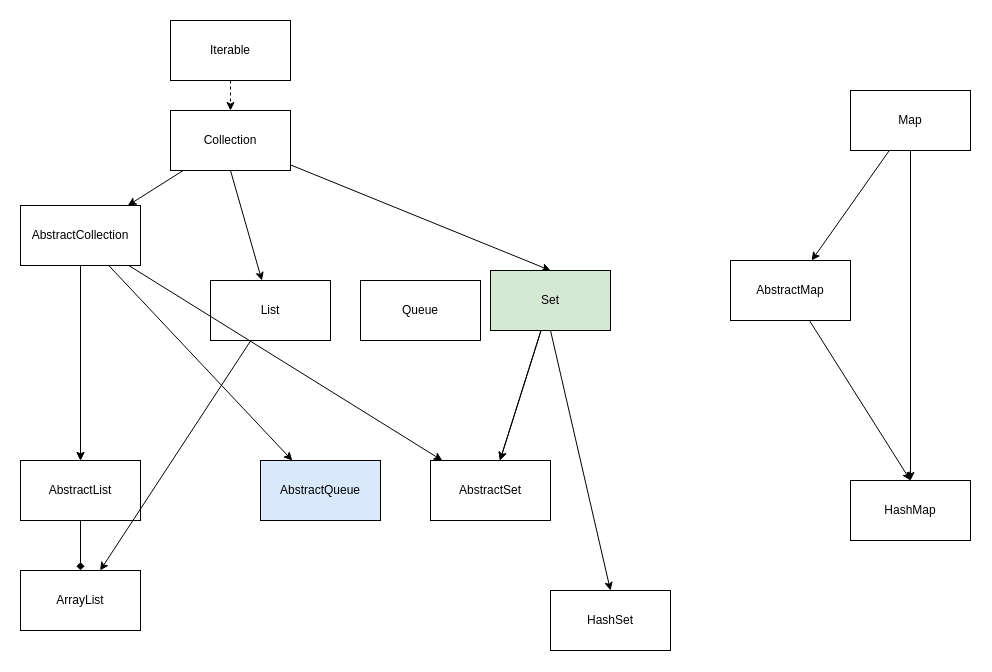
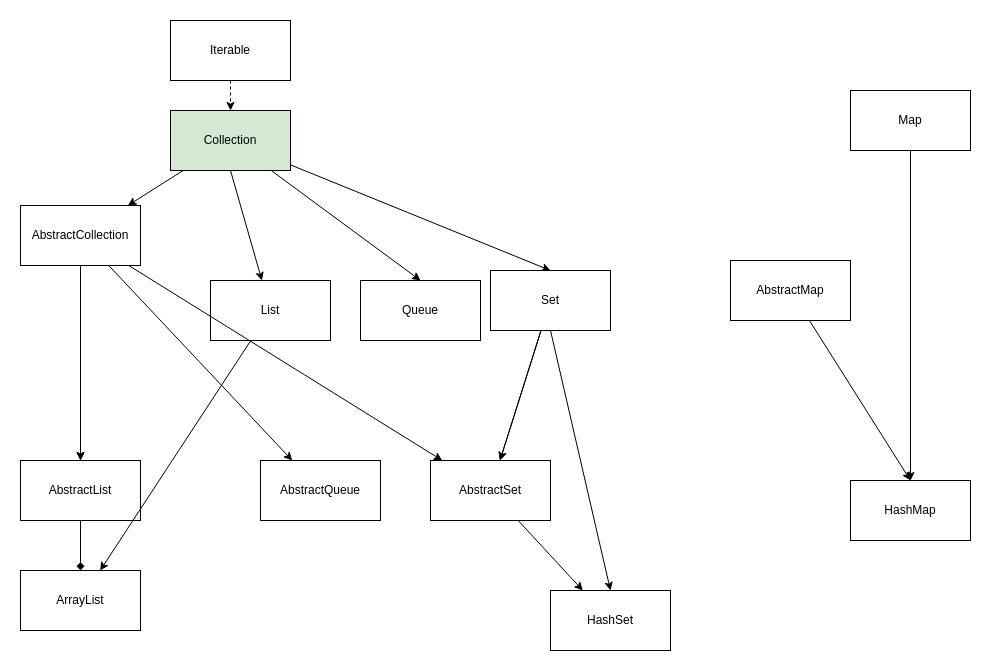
- <mxCell id="8" value="Collection" style="rounded=0;whiteSpace=wrap;html=1;" vertex="1" parent="1"><mxGeometry x="170" y="110" width="120" height="60" as="geometry" /></mxCell>
+ <mxCell id="8" value="Collection" style="rounded=0;whiteSpace=wrap;html=1;fillColor=#d5e8d4;" vertex="1" parent="1"><mxGeometry x="170" y="110" width="120" height="60" as="geometry" /></mxCell>
- <mxCell id="33" style="rounded=0;orthogonalLoop=1;jettySize=auto;html=1;" edge="1" parent="1" source="34" target="31"><mxGeometry relative="1" as="geometry" /></mxCell>
+ <mxCell id="6" style="rounded=0;orthogonalLoop=1;jettySize=auto;html=1;entryX=0.5;entryY=0;entryDx=0;entryDy=0;" edge="1" parent="1" source="8" target="15"><mxGeometry relative="1" as="geometry" /></mxCell>
- <mxCell id="25" value="Set" style="rounded=0;whiteSpace=wrap;html=1;fillColor=#d5e8d4;" vertex="1" parent="1"><mxGeometry x="490" y="270" width="120" height="60" as="geometry" /></mxCell>
+ <mxCell id="25" value="Set" style="rounded=0;whiteSpace=wrap;html=1;" vertex="1" parent="1"><mxGeometry x="490" y="270" width="120" height="60" as="geometry" /></mxCell>
- <mxCell id="14" value="AbstractQueue" style="rounded=0;whiteSpace=wrap;html=1;fillColor=#dae8fc;" vertex="1" parent="1"><mxGeometry x="260" y="460" width="120" height="60" as="geometry" /></mxCell>
+ <mxCell id="14" value="AbstractQueue" style="rounded=0;whiteSpace=wrap;html=1;" vertex="1" parent="1"><mxGeometry x="260" y="460" width="120" height="60" as="geometry" /></mxCell>
+ <mxCell id="20" style="rounded=0;orthogonalLoop=1;jettySize=auto;html=1;" edge="1" parent="1" source="21" target="28"><mxGeometry relative="1" as="geometry" /></mxCell>
